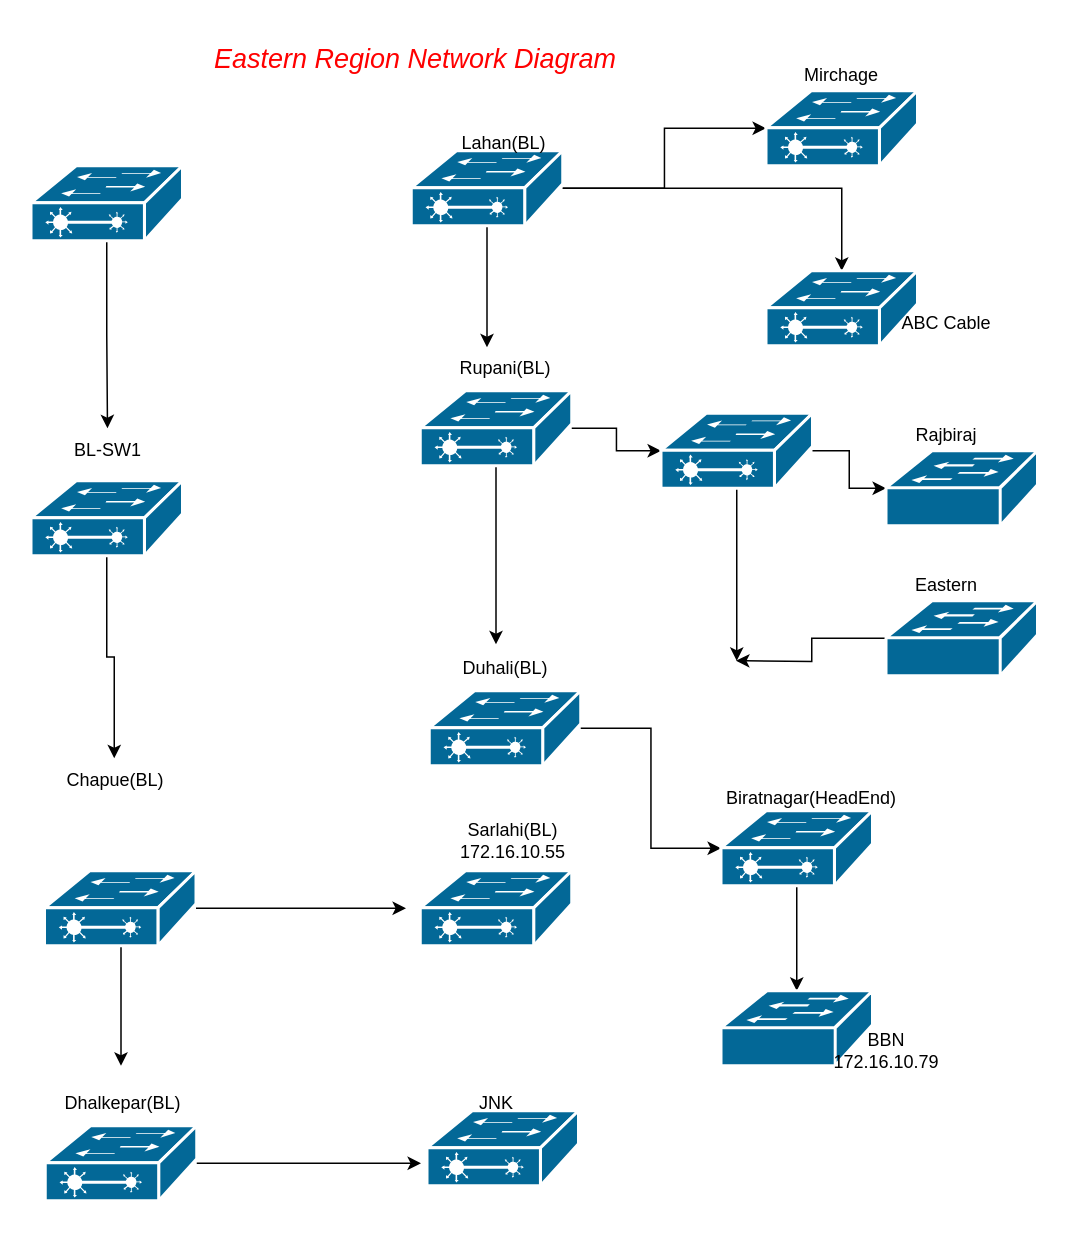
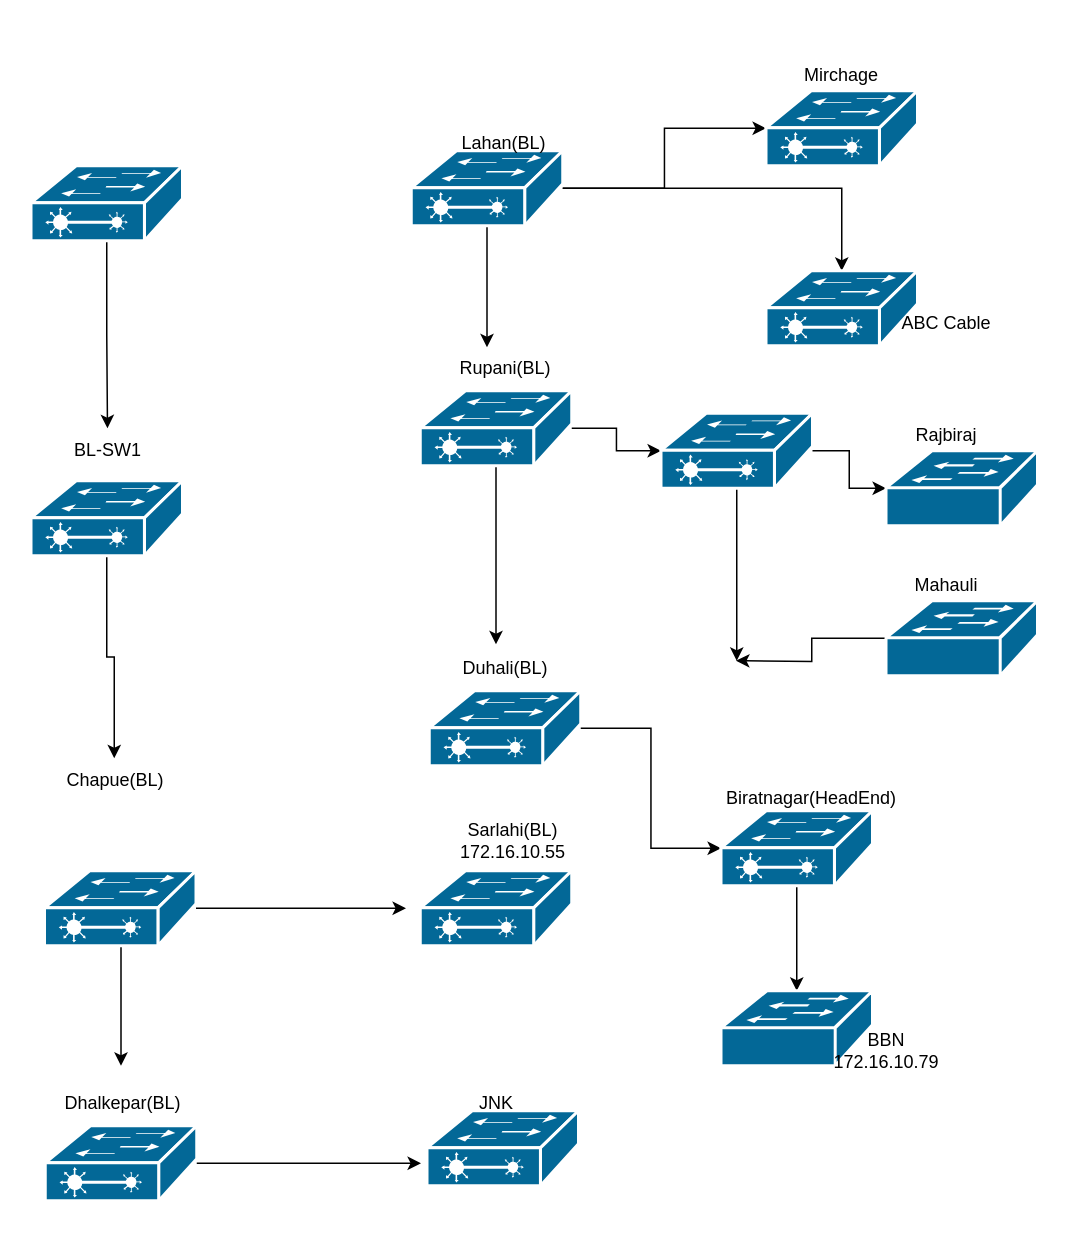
- <mxCell id="42" value="&lt;font size=&quot;4&quot;&gt;&lt;i&gt;&lt;font color=&quot;#ff0000&quot;&gt;Eastern Region Network Diagram&lt;br&gt;&lt;/font&gt;&lt;/i&gt;&lt;br&gt;&lt;/font&gt;" style="text;html=1;align=center;verticalAlign=middle;resizable=0;points=[];autosize=1;strokeColor=none;fillColor=none;" vertex="1" parent="1"><mxGeometry x="130.5" y="20" width="290" height="60" as="geometry" /></mxCell>
- <mxCell id="41" value="Eastern" style="text;html=1;align=center;verticalAlign=middle;resizable=0;points=[];autosize=1;strokeColor=none;fillColor=none;" vertex="1" parent="1"><mxGeometry x="595" y="375" width="70" height="30" as="geometry" /></mxCell>
+ <mxCell id="41" value="Mahauli" style="text;html=1;align=center;verticalAlign=middle;resizable=0;points=[];autosize=1;strokeColor=none;fillColor=none;" vertex="1" parent="1"><mxGeometry x="595" y="375" width="70" height="30" as="geometry" /></mxCell>
